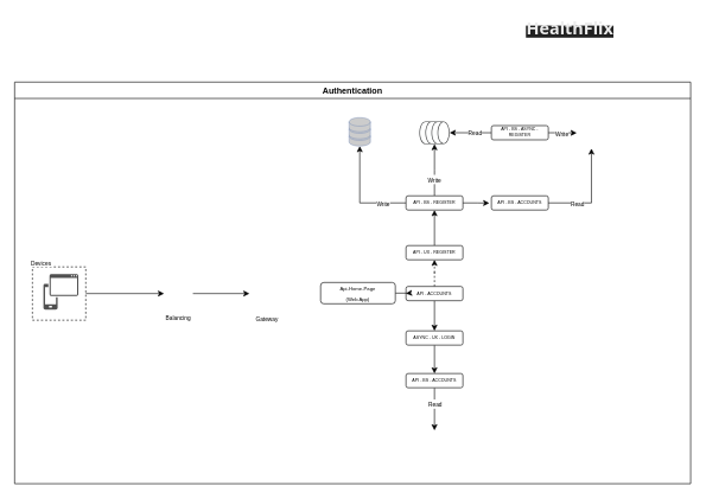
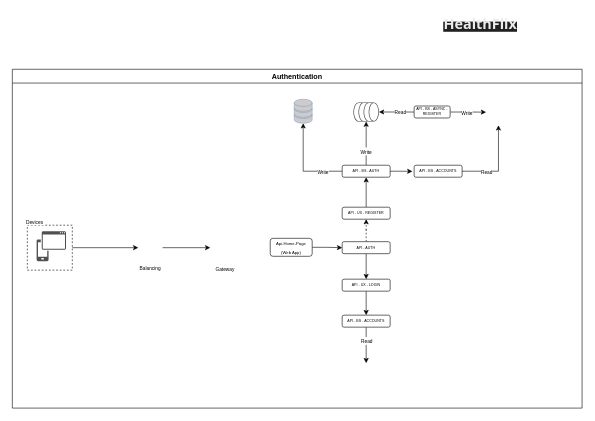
- <mxCell id="26" value="API - BS - ASYNC - REGISTER" style="rounded=1;whiteSpace=wrap;html=1;fontSize=6;" vertex="1" parent="1"><mxGeometry x="690" y="176.25" width="80" height="20" as="geometry" /></mxCell>
+ <mxCell id="26" value="API - BS - ASYNC - REGISTER" style="rounded=1;whiteSpace=wrap;html=1;fontSize=6;" vertex="1" parent="1"><mxGeometry x="690" y="176.25" width="60" height="20" as="geometry" /></mxCell>
- <mxCell id="19" value="API - BS - REGISTER" style="rounded=1;whiteSpace=wrap;html=1;fontSize=6;" vertex="1" parent="1"><mxGeometry x="570" y="275" width="80" height="20" as="geometry" /></mxCell>
+ <mxCell id="19" value="API - BS - AUTH" style="rounded=1;whiteSpace=wrap;html=1;fontSize=6;" vertex="1" parent="1"><mxGeometry x="570" y="275" width="80" height="20" as="geometry" /></mxCell>
- <mxCell id="14" value="&lt;font style=&quot;font-size: 7px;&quot;&gt;Api-Home-Page&lt;br&gt;(Web App)&lt;/font&gt;" style="rounded=1;whiteSpace=wrap;html=1;" vertex="1" parent="1"><mxGeometry x="450" y="396.88" width="105" height="30" as="geometry" /></mxCell>
+ <mxCell id="14" value="&lt;font style=&quot;font-size: 7px;&quot;&gt;Api-Home-Page&lt;br&gt;(Web App)&lt;/font&gt;" style="rounded=1;whiteSpace=wrap;html=1;" vertex="1" parent="1"><mxGeometry x="450" y="396.88" width="70" height="30" as="geometry" /></mxCell>
- <mxCell id="8" value="API - ACCOUNTS" style="rounded=1;whiteSpace=wrap;html=1;fontSize=6;" vertex="1" parent="1"><mxGeometry x="570" y="402.5" width="80" height="20" as="geometry" /></mxCell>
+ <mxCell id="8" value="API - AUTH" style="rounded=1;whiteSpace=wrap;html=1;fontSize=6;" vertex="1" parent="1"><mxGeometry x="570" y="402.5" width="80" height="20" as="geometry" /></mxCell>
- <mxCell id="10" value="ASYNC - UX - LOGIN" style="rounded=1;whiteSpace=wrap;html=1;fontSize=6;" vertex="1" parent="1"><mxGeometry x="570" y="465" width="80" height="20" as="geometry" /></mxCell>
+ <mxCell id="10" value="API - UX - LOGIN" style="rounded=1;whiteSpace=wrap;html=1;fontSize=6;" vertex="1" parent="1"><mxGeometry x="570" y="465" width="80" height="20" as="geometry" /></mxCell>
